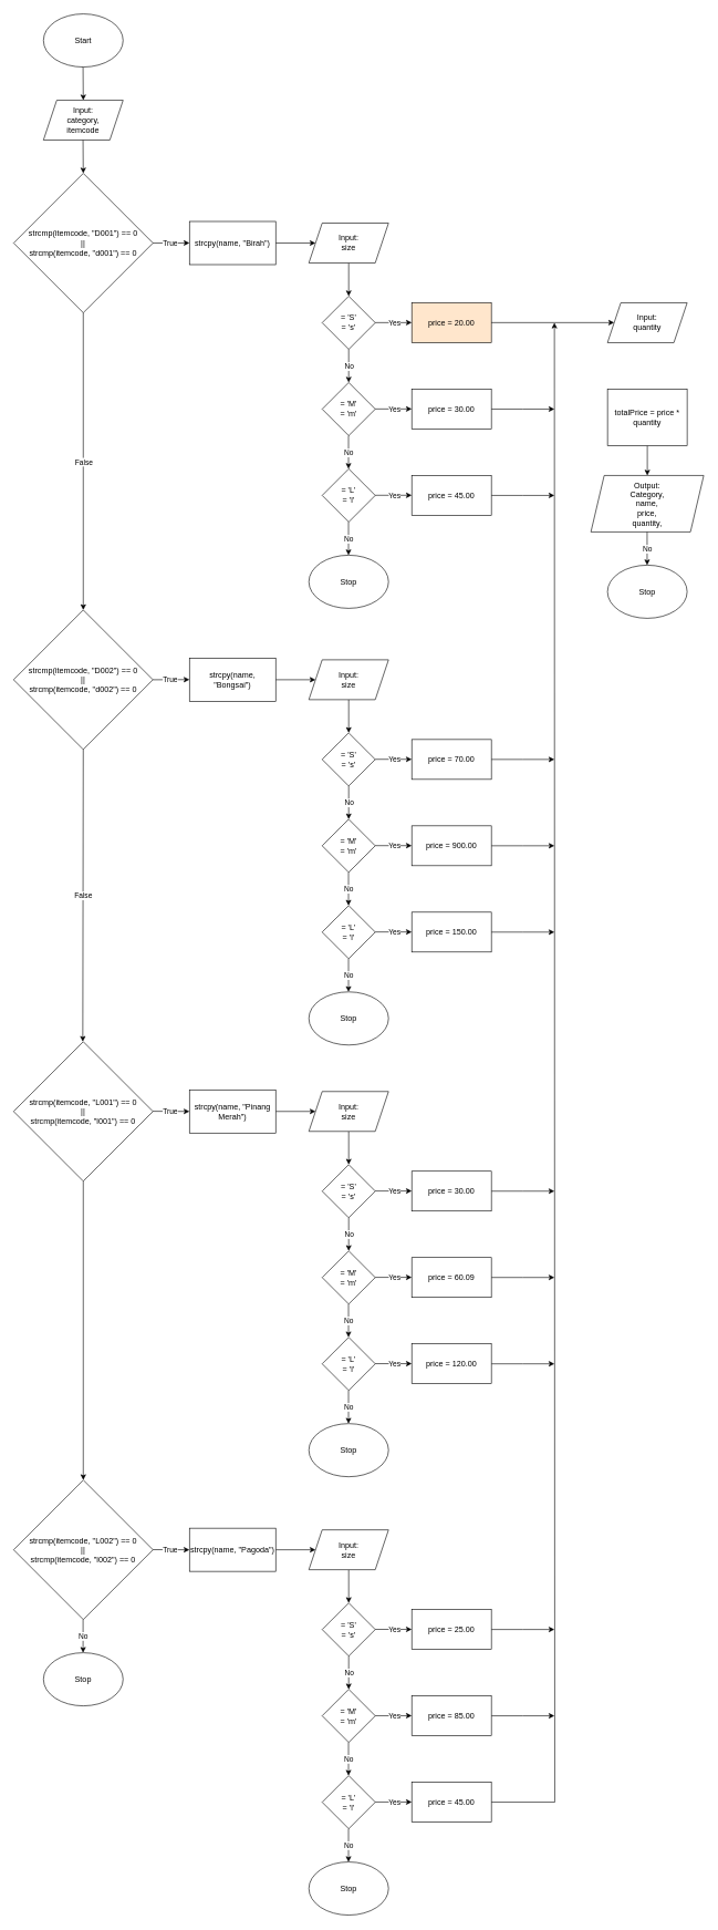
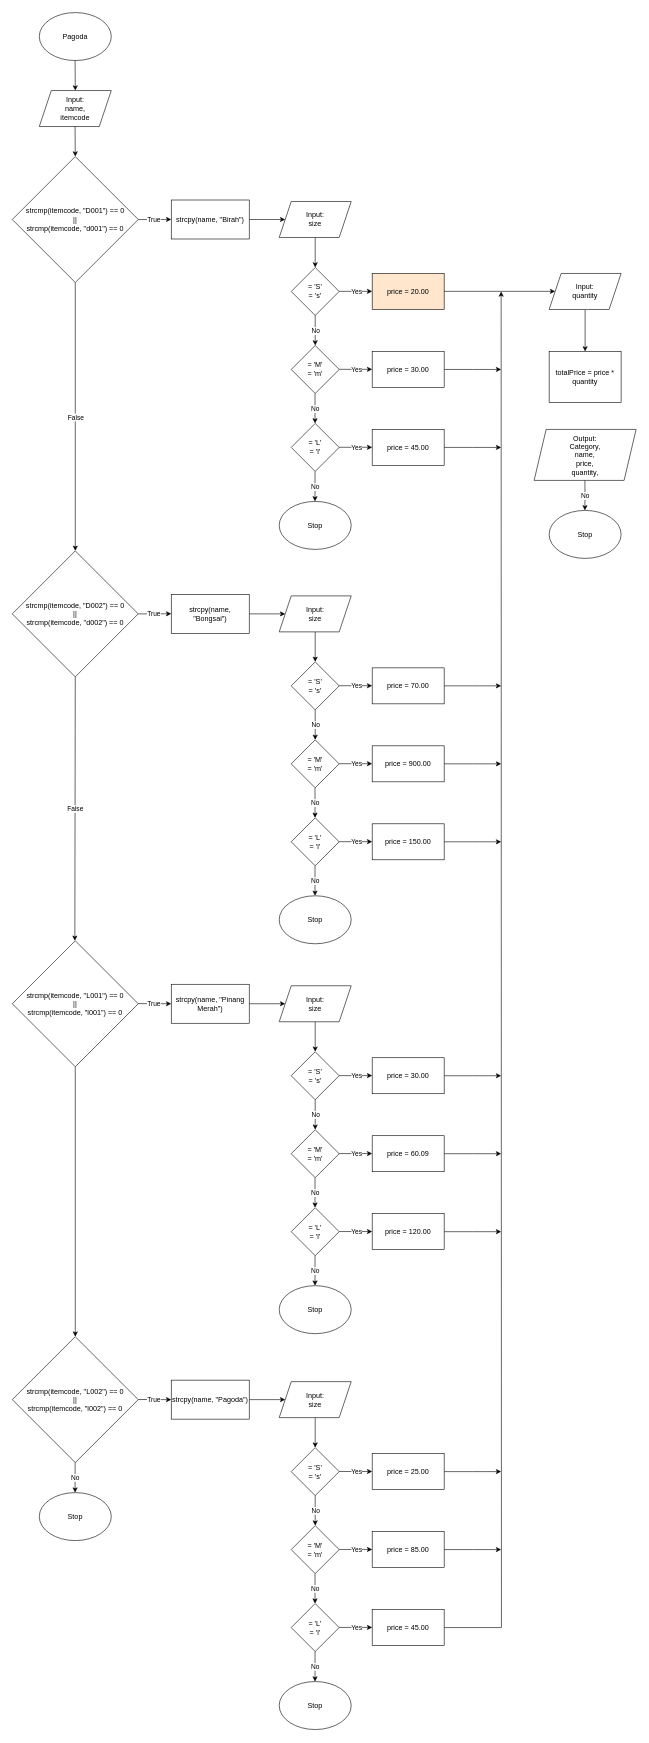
- <mxCell id="2" value="Start" style="ellipse;whiteSpace=wrap;html=1;" vertex="1" parent="1"><mxGeometry x="65" y="20" width="120" height="80" as="geometry" /></mxCell>
+ <mxCell id="2" value="Pagoda" style="ellipse;whiteSpace=wrap;html=1;" vertex="1" parent="1"><mxGeometry x="65" y="20" width="120" height="80" as="geometry" /></mxCell>
- <mxCell id="7" value="Input:&lt;br&gt;category,&lt;br&gt;itemcode" style="shape=parallelogram;perimeter=parallelogramPerimeter;whiteSpace=wrap;html=1;fixedSize=1;" vertex="1" parent="1"><mxGeometry x="65" y="150" width="120" height="60" as="geometry" /></mxCell>
+ <mxCell id="7" value="Input:&lt;br&gt;name,&lt;br&gt;itemcode" style="shape=parallelogram;perimeter=parallelogramPerimeter;whiteSpace=wrap;html=1;fixedSize=1;" vertex="1" parent="1"><mxGeometry x="65" y="150" width="120" height="60" as="geometry" /></mxCell>
+ <mxCell id="127" value="" style="edgeStyle=orthogonalEdgeStyle;rounded=0;orthogonalLoop=1;jettySize=auto;html=1;" edge="1" parent="1" source="128" target="130"><mxGeometry relative="1" as="geometry" /></mxCell>
- <mxCell id="129" value="" style="edgeStyle=orthogonalEdgeStyle;rounded=0;orthogonalLoop=1;jettySize=auto;html=1;" edge="1" parent="1" source="130" target="131"><mxGeometry relative="1" as="geometry" /></mxCell>
